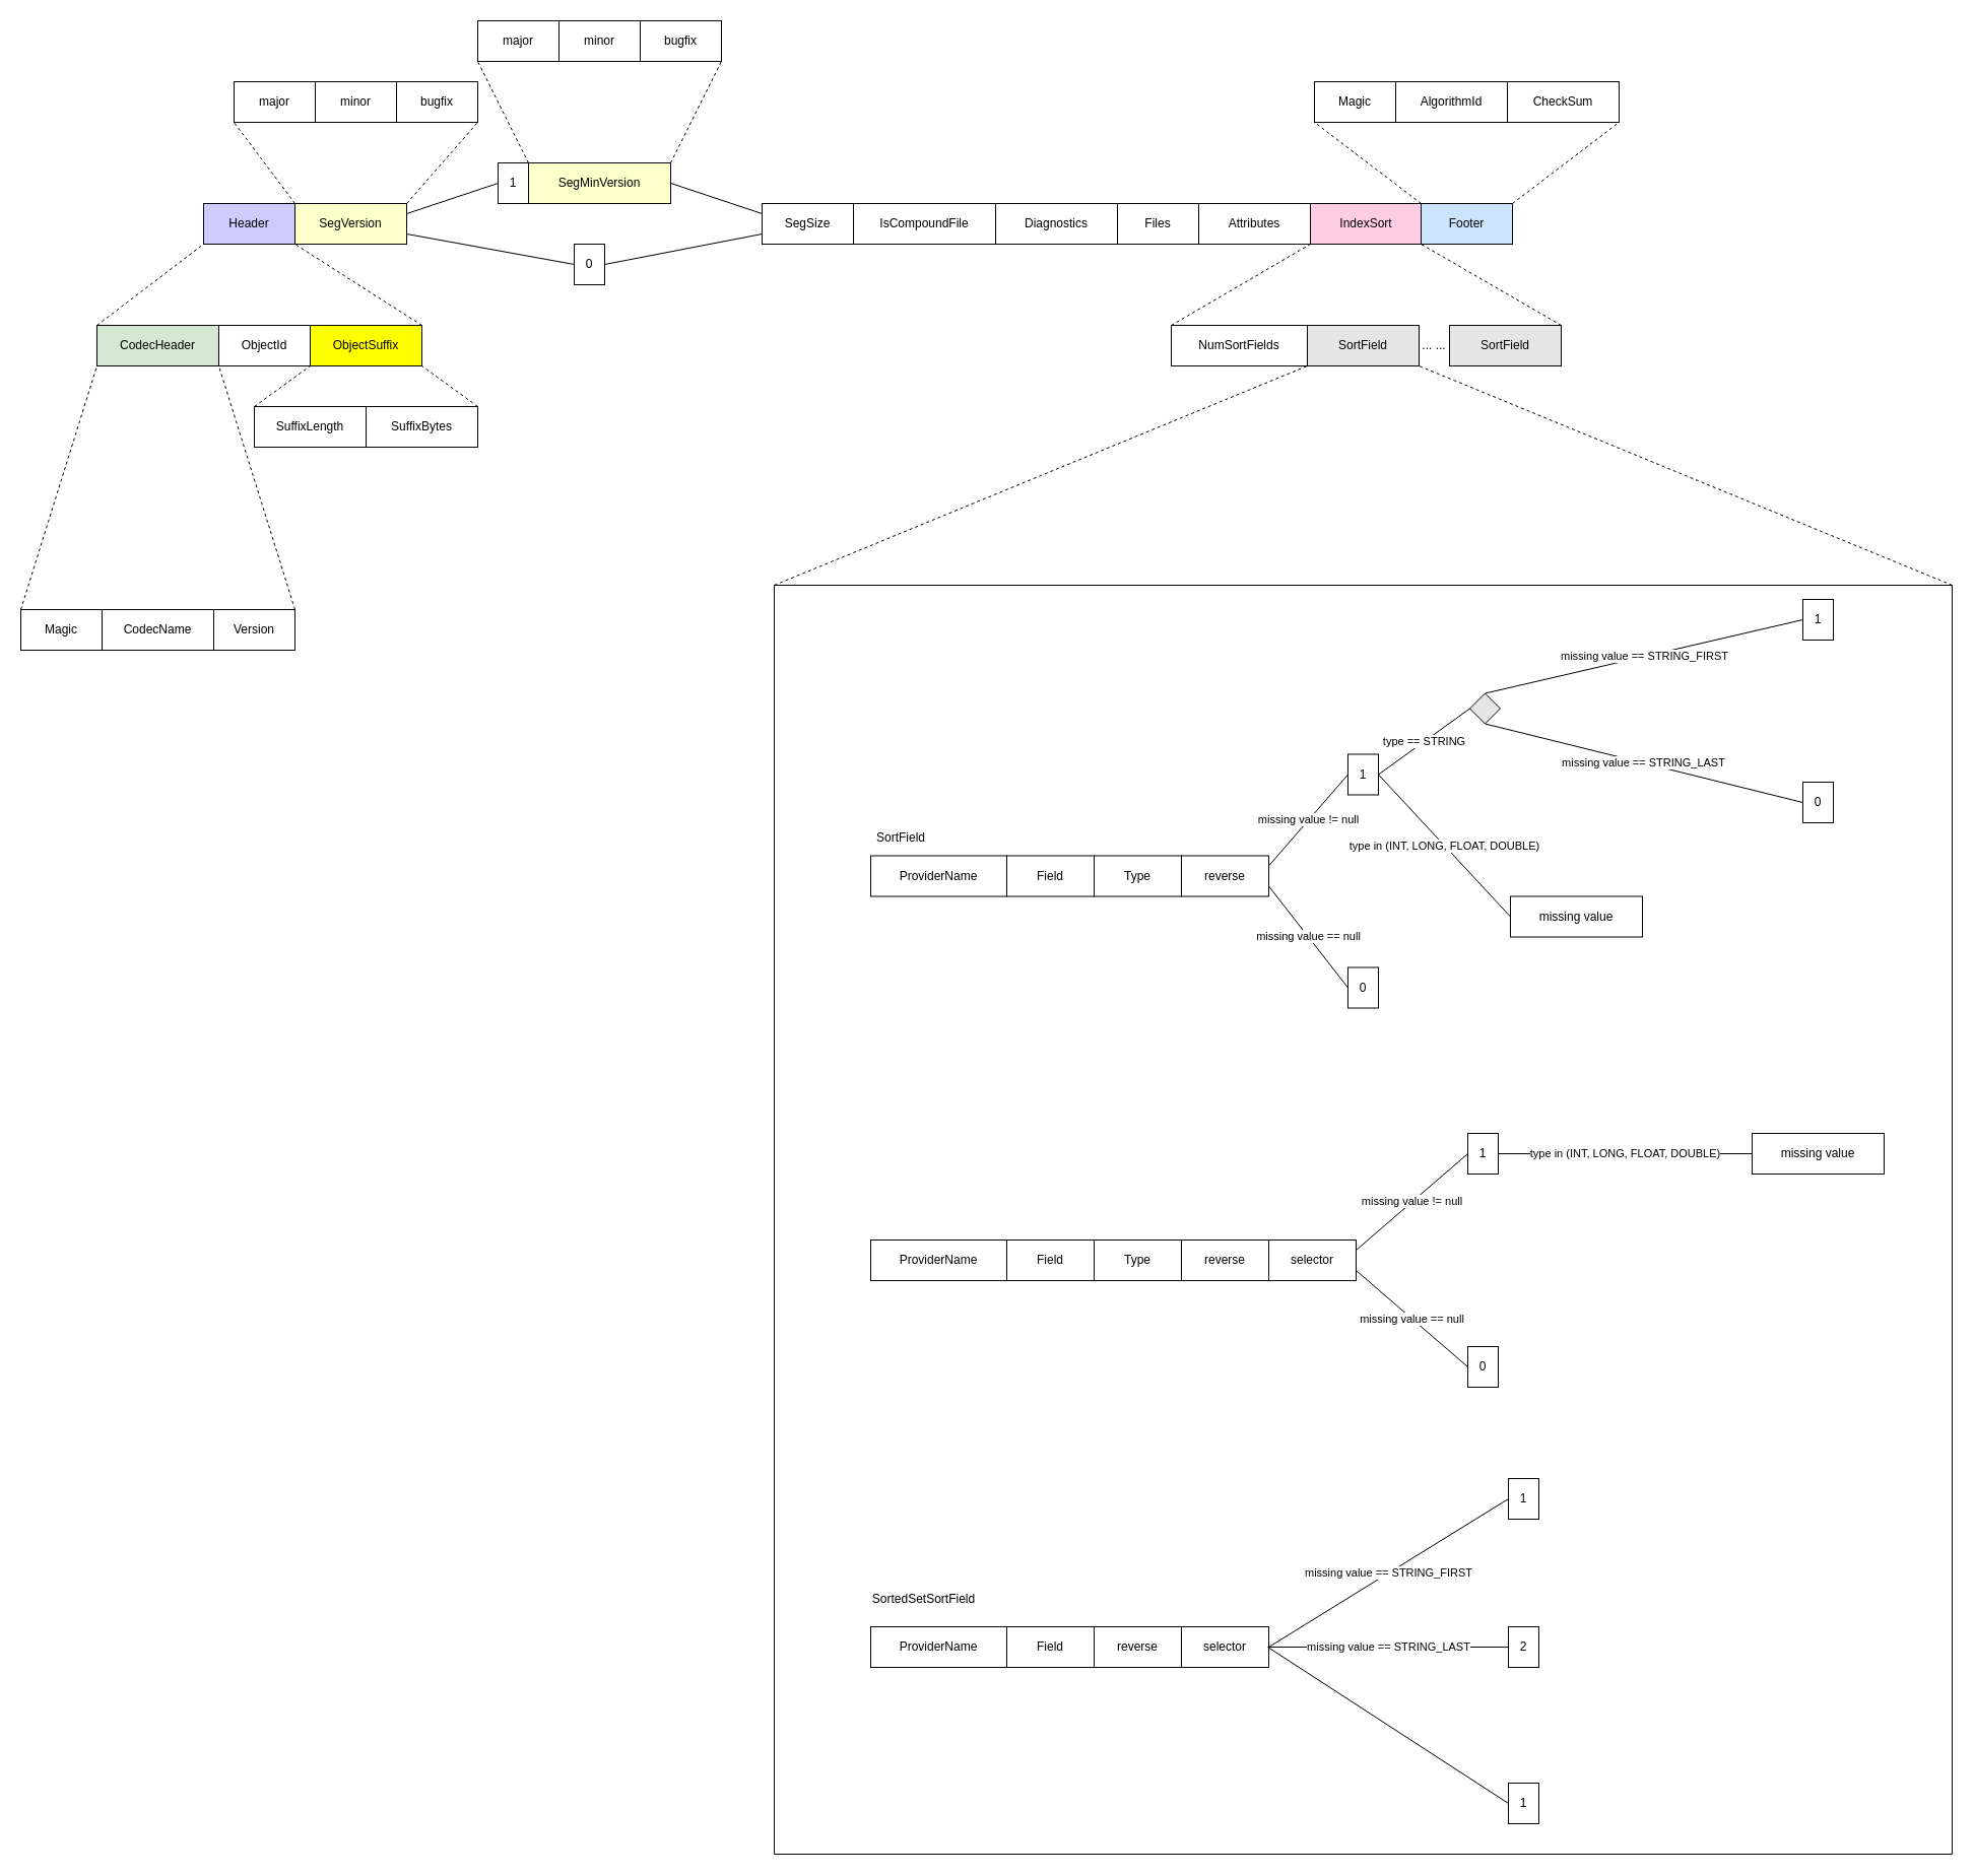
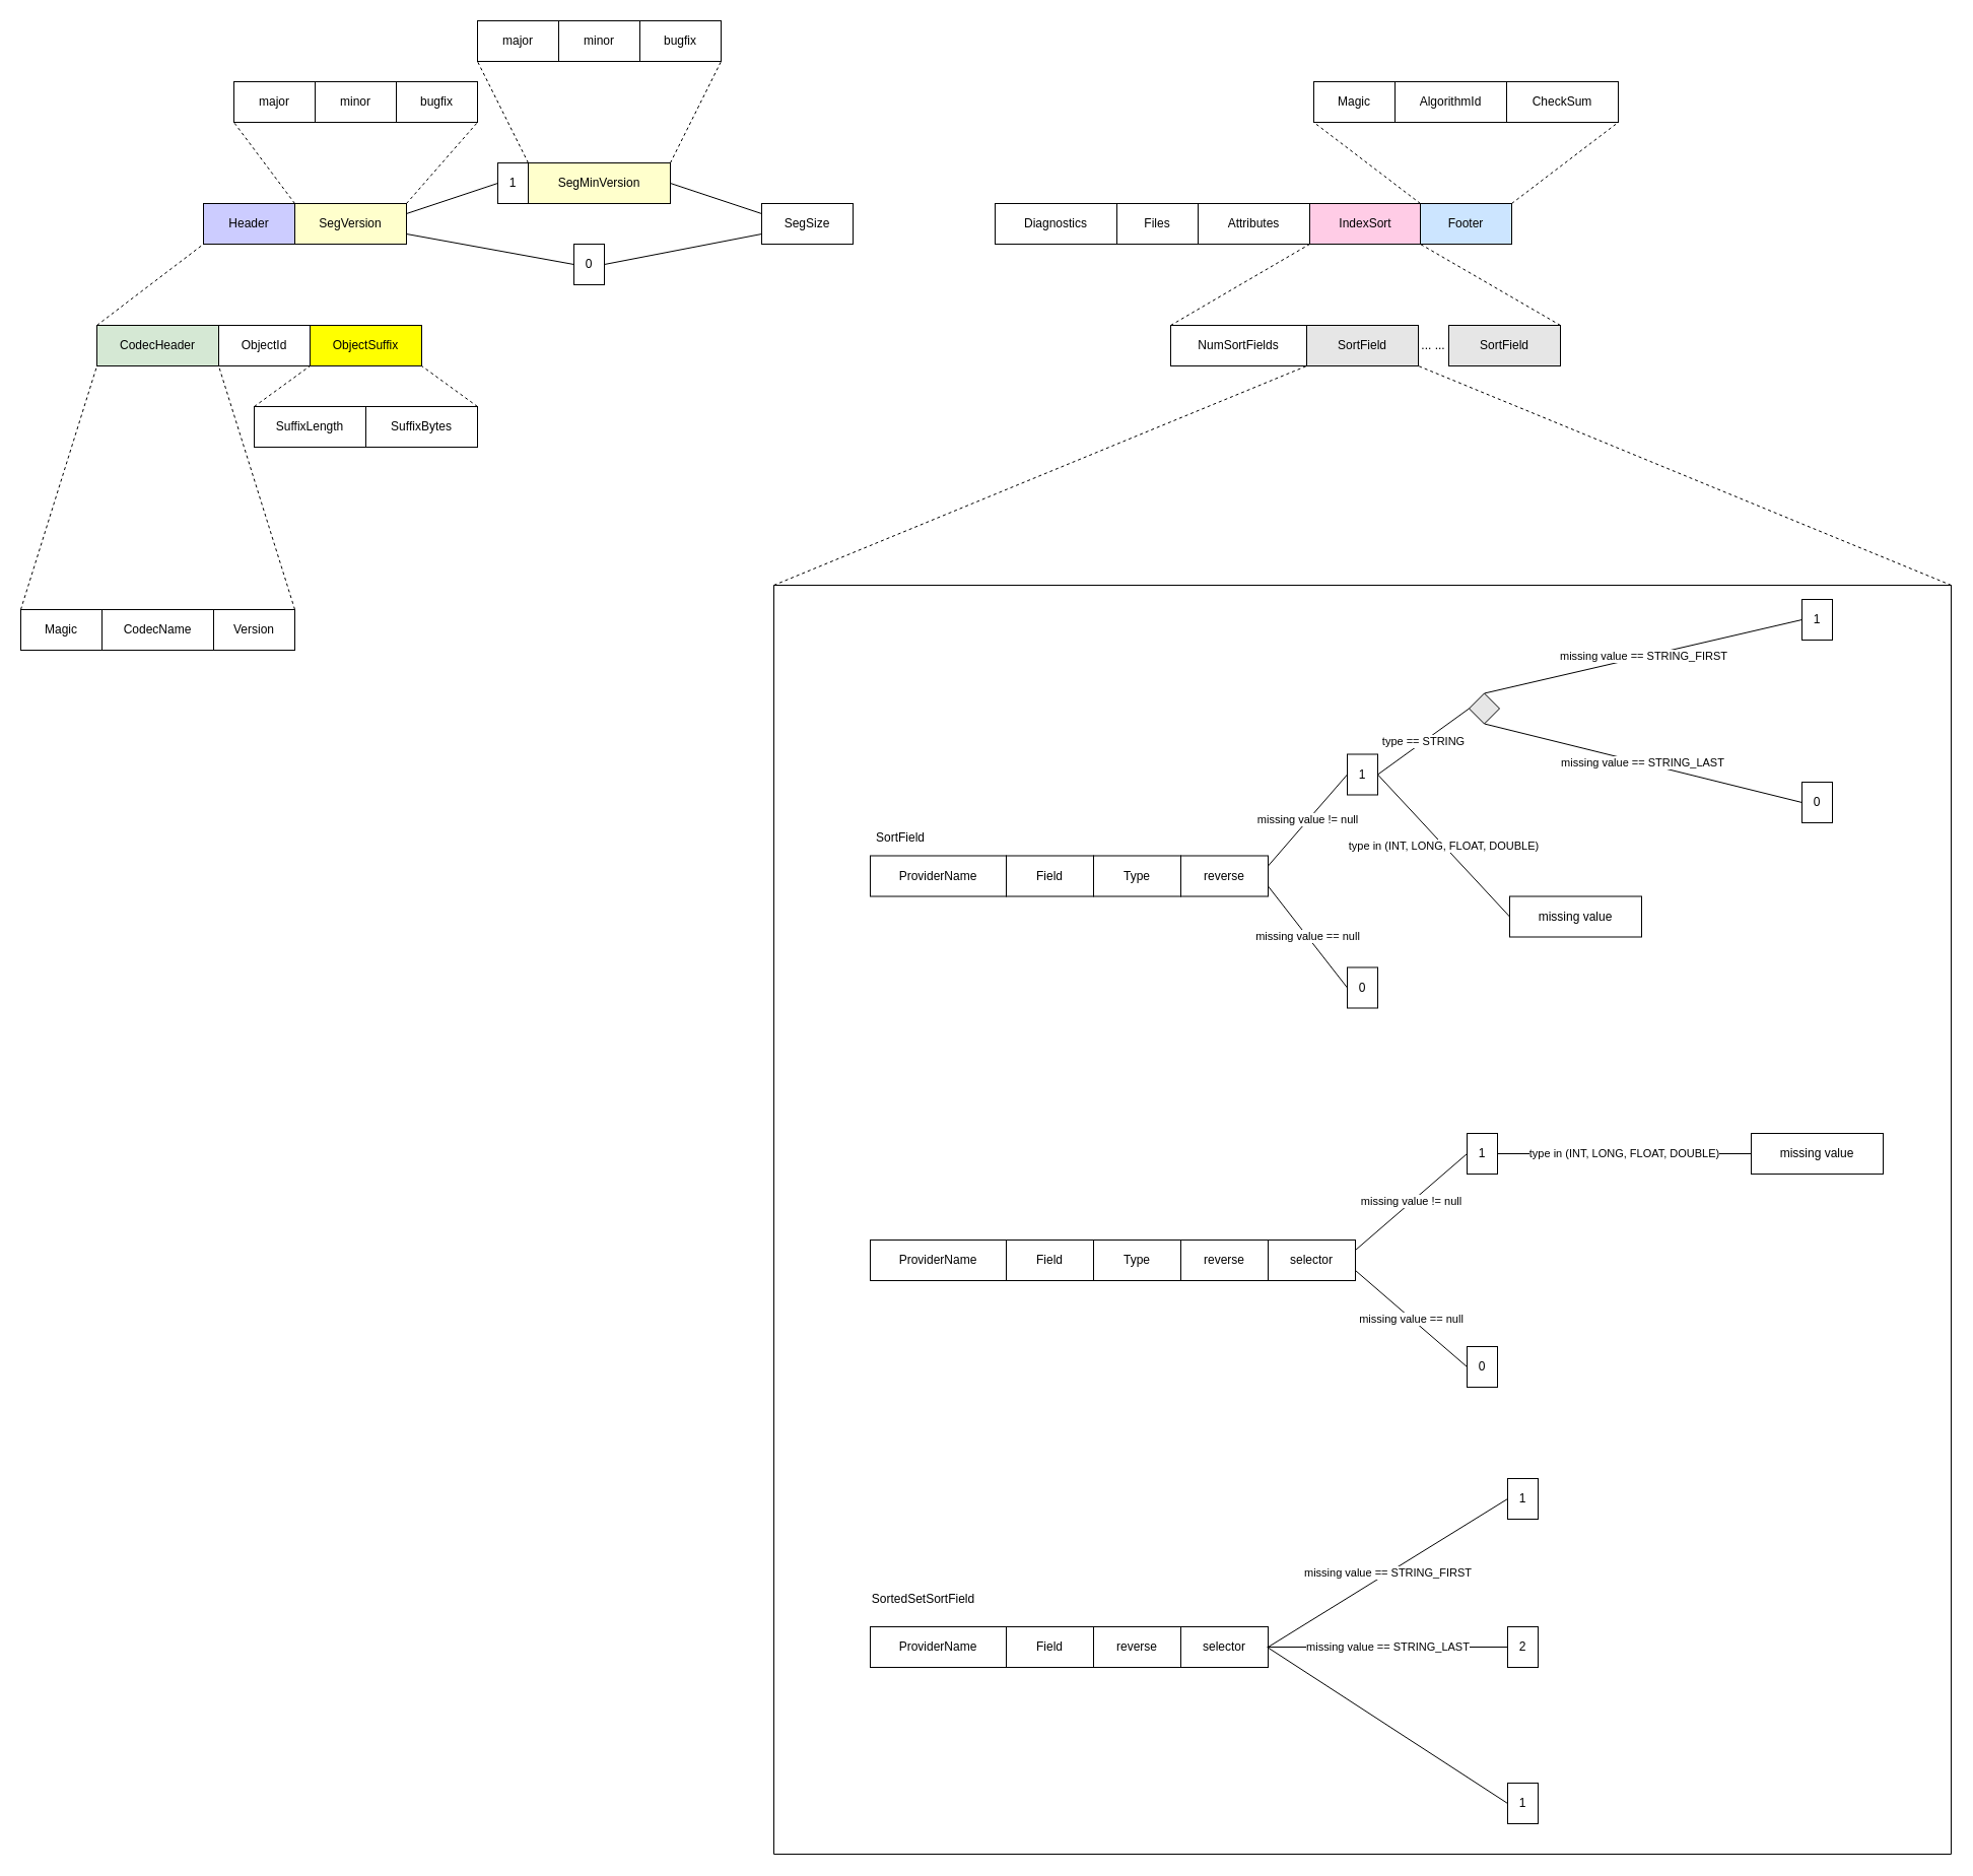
- <mxCell id="41" value="IsCompoundFile" style="rounded=0;whiteSpace=wrap;html=1;" vertex="1" parent="1"><mxGeometry x="840" y="200" width="140" height="40" as="geometry" /></mxCell>
- <mxCell id="6" value="" style="endArrow=none;dashed=1;html=1;entryX=1;entryY=1;entryDx=0;entryDy=0;exitX=1;exitY=0;exitDx=0;exitDy=0;" edge="1" parent="2" source="8" target="3"><mxGeometry width="50" height="50" relative="1" as="geometry"><mxPoint x="85" y="250" as="sourcePoint" /><mxPoint x="190" y="35" as="targetPoint" /></mxGeometry></mxCell>
